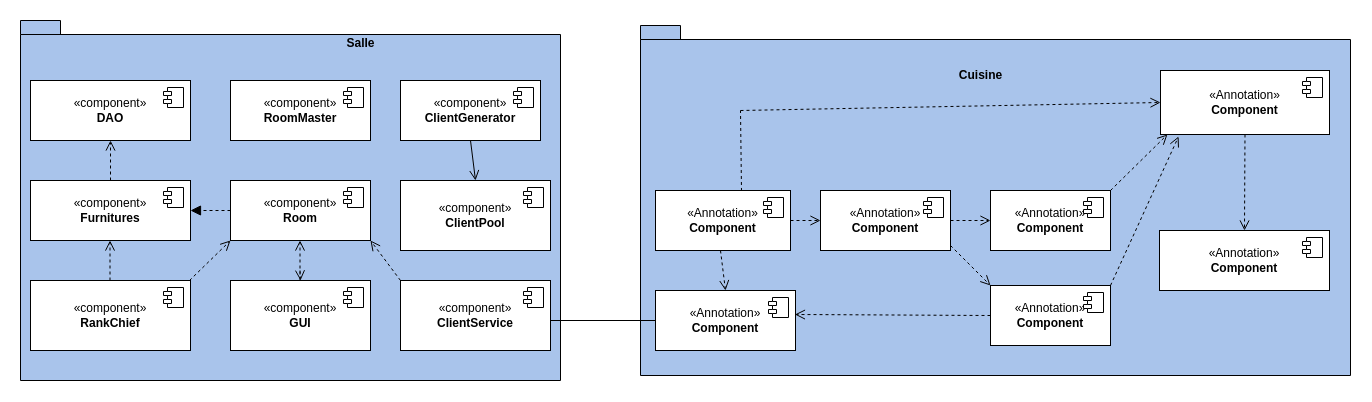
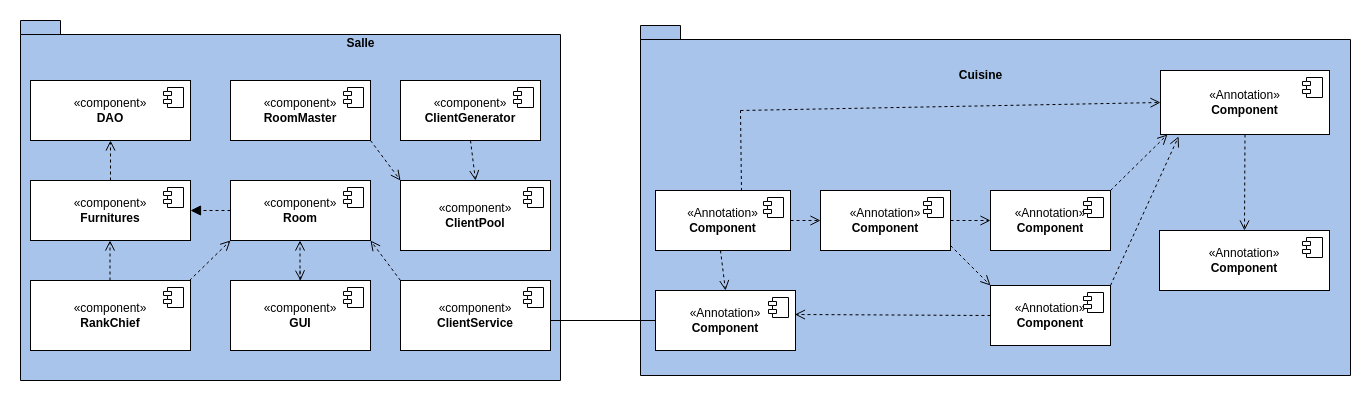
+ <mxCell id="26" value="" style="html=1;verticalAlign=bottom;endArrow=open;dashed=1;endSize=8;curved=0;rounded=0;entryX=0;entryY=0;entryDx=0;entryDy=0;exitX=1;exitY=1;exitDx=0;exitDy=0;" edge="1" parent="1" source="9" target="17"><mxGeometry relative="1" as="geometry"><mxPoint x="380" y="150" as="sourcePoint" /><mxPoint x="380" y="110" as="targetPoint" /></mxGeometry></mxCell>
- <mxCell id="27" value="" style="html=1;verticalAlign=bottom;endArrow=open;dashed=0;endSize=8;curved=0;rounded=0;entryX=0.5;entryY=0;entryDx=0;entryDy=0;exitX=0.5;exitY=1;exitDx=0;exitDy=0;" edge="1" parent="1" source="15" target="17"><mxGeometry relative="1" as="geometry"><mxPoint x="469.5" y="170" as="sourcePoint" /><mxPoint x="469.5" y="130" as="targetPoint" /></mxGeometry></mxCell>
+ <mxCell id="27" value="" style="html=1;verticalAlign=bottom;endArrow=open;dashed=1;endSize=8;curved=0;rounded=0;entryX=0.5;entryY=0;entryDx=0;entryDy=0;exitX=0.5;exitY=1;exitDx=0;exitDy=0;" edge="1" parent="1" source="15" target="17"><mxGeometry relative="1" as="geometry"><mxPoint x="469.5" y="170" as="sourcePoint" /><mxPoint x="469.5" y="130" as="targetPoint" /></mxGeometry></mxCell>
